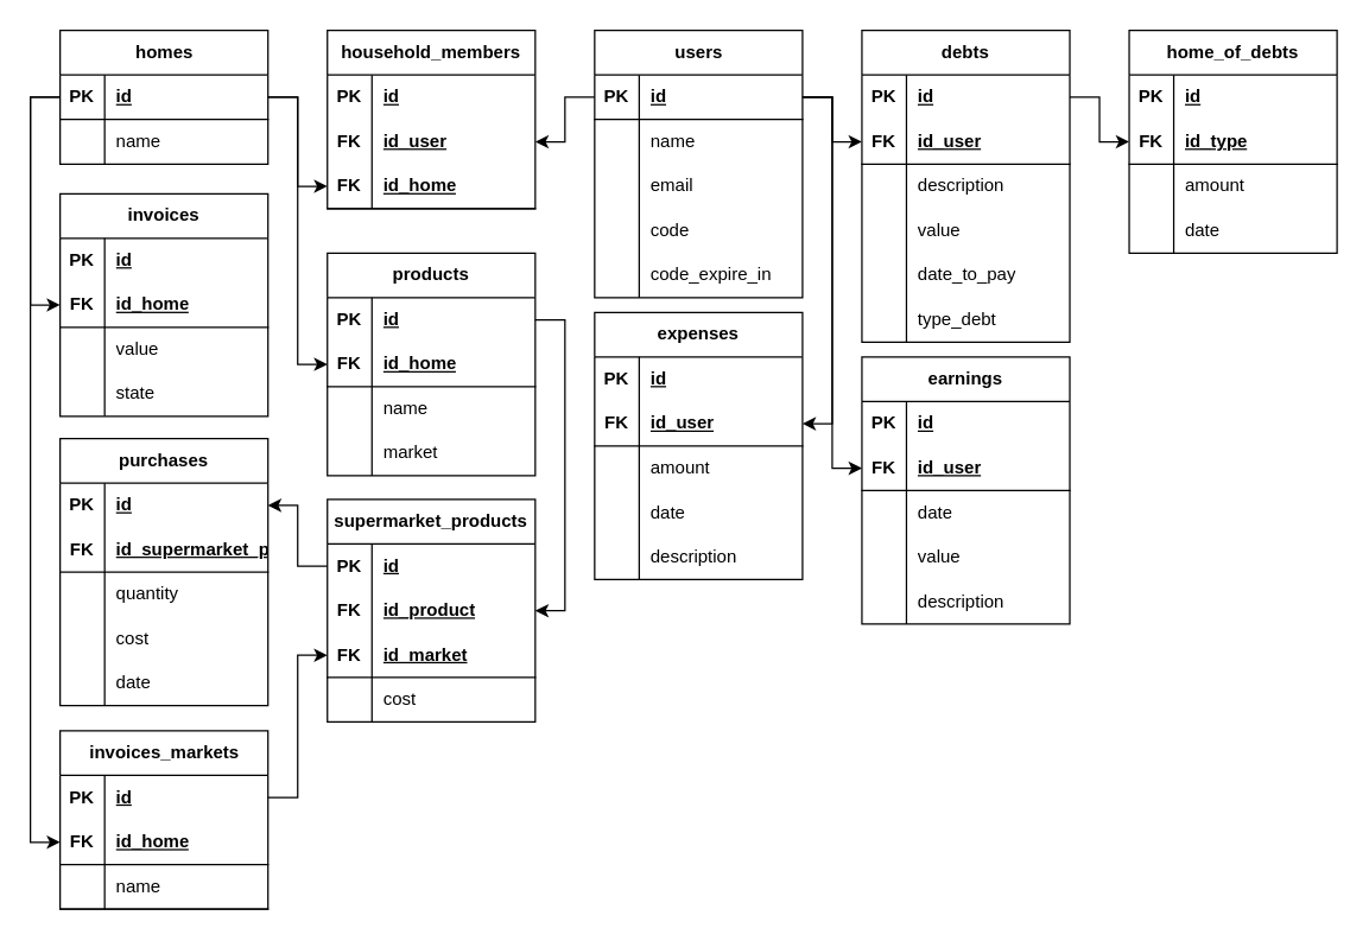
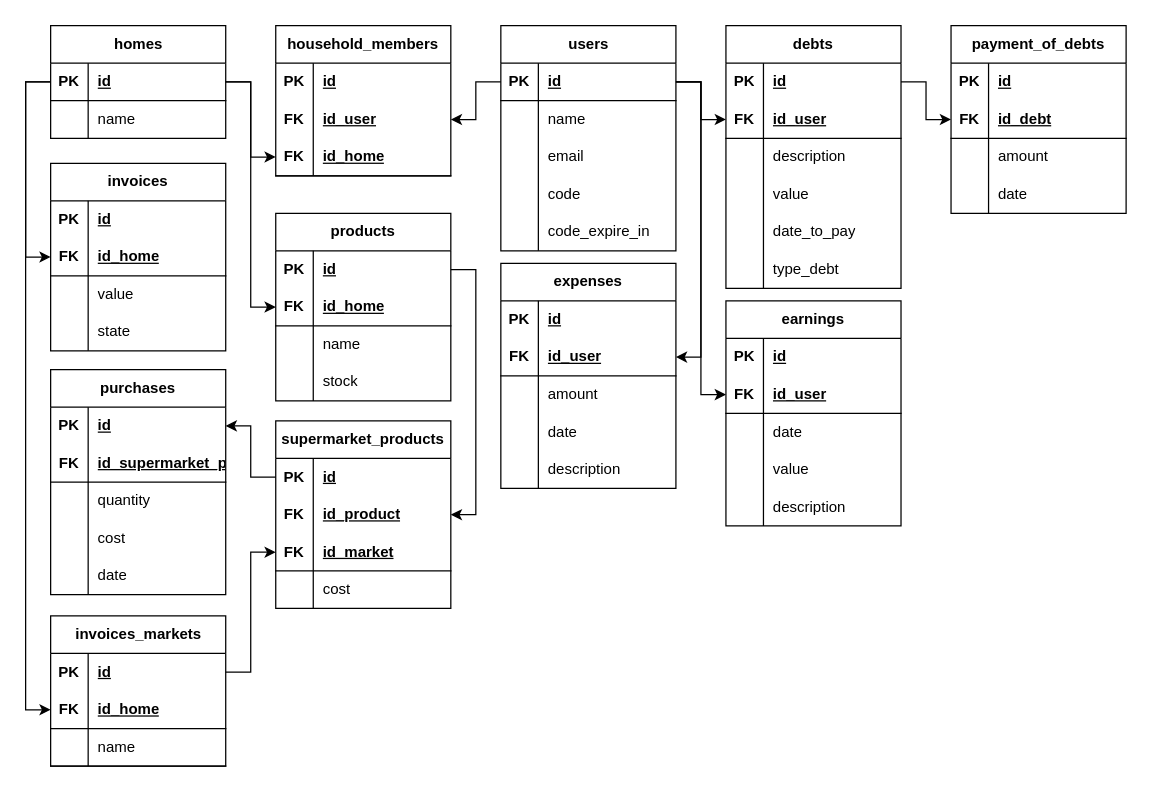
- <mxCell id="102" value="home_of_debts" style="shape=table;startSize=30;container=1;collapsible=1;childLayout=tableLayout;fixedRows=1;rowLines=0;fontStyle=1;align=center;resizeLast=1;html=1;whiteSpace=wrap;" parent="1" vertex="1"><mxGeometry x="760" y="20" width="140" height="150" as="geometry" /></mxCell>
+ <mxCell id="102" value="payment_of_debts" style="shape=table;startSize=30;container=1;collapsible=1;childLayout=tableLayout;fixedRows=1;rowLines=0;fontStyle=1;align=center;resizeLast=1;html=1;whiteSpace=wrap;" parent="1" vertex="1"><mxGeometry x="760" y="20" width="140" height="150" as="geometry" /></mxCell>
- <mxCell id="108" value="id_type" style="shape=partialRectangle;connectable=0;fillColor=none;top=0;left=0;bottom=0;right=0;align=left;spacingLeft=6;fontStyle=5;overflow=hidden;html=1;whiteSpace=wrap;" parent="106" vertex="1"><mxGeometry x="30" width="110" height="30" as="geometry"><mxRectangle width="110" height="30" as="alternateBounds" /></mxGeometry></mxCell>
+ <mxCell id="108" value="id_debt" style="shape=partialRectangle;connectable=0;fillColor=none;top=0;left=0;bottom=0;right=0;align=left;spacingLeft=6;fontStyle=5;overflow=hidden;html=1;whiteSpace=wrap;" parent="106" vertex="1"><mxGeometry x="30" width="110" height="30" as="geometry"><mxRectangle width="110" height="30" as="alternateBounds" /></mxGeometry></mxCell>
- <mxCell id="100" value="market" style="shape=partialRectangle;connectable=0;fillColor=none;top=0;left=0;bottom=0;right=0;align=left;spacingLeft=6;overflow=hidden;html=1;whiteSpace=wrap;" parent="98" vertex="1"><mxGeometry x="30" width="110" height="30" as="geometry"><mxRectangle width="110" height="30" as="alternateBounds" /></mxGeometry></mxCell>
+ <mxCell id="100" value="stock" style="shape=partialRectangle;connectable=0;fillColor=none;top=0;left=0;bottom=0;right=0;align=left;spacingLeft=6;overflow=hidden;html=1;whiteSpace=wrap;" parent="98" vertex="1"><mxGeometry x="30" width="110" height="30" as="geometry"><mxRectangle width="110" height="30" as="alternateBounds" /></mxGeometry></mxCell>
